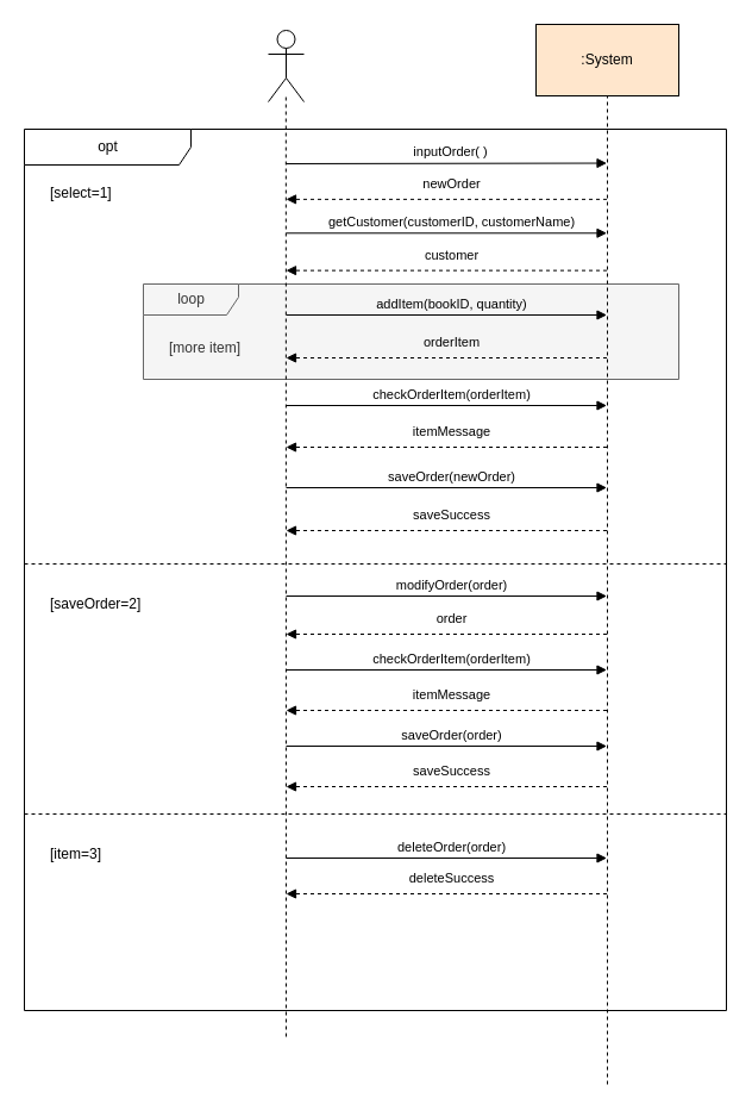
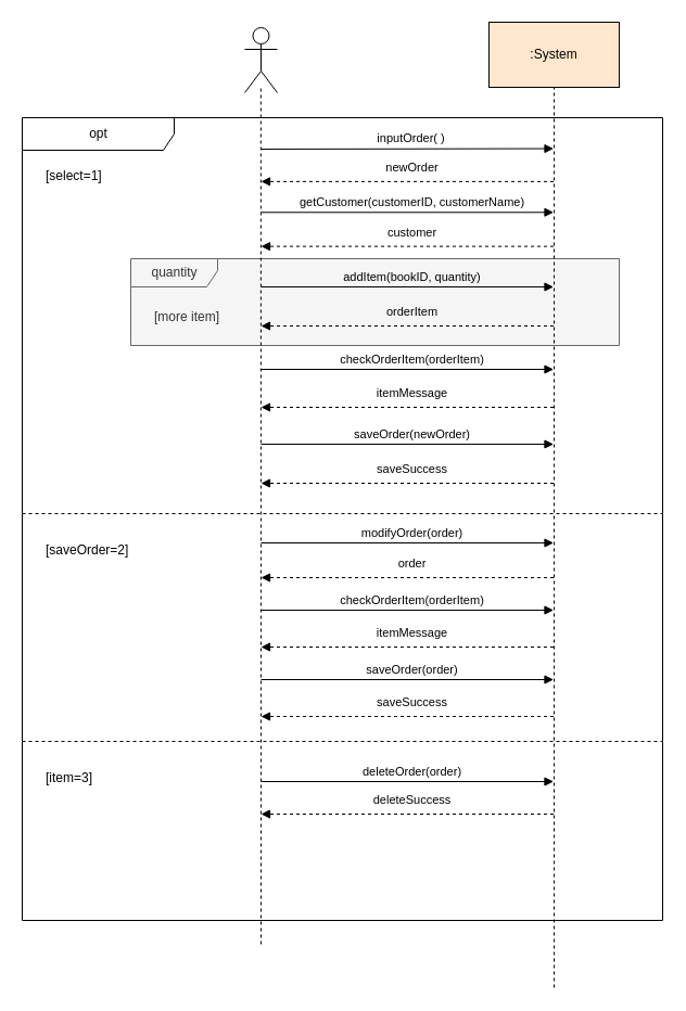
- <mxCell id="5" value="loop" style="shape=umlFrame;tabWidth=110;tabHeight=30;tabPosition=left;html=1;boundedLbl=1;labelInHeader=1;width=80;height=26;fillColor=#f5f5f5;fontColor=#333333;strokeColor=#666666;swimlaneFillColor=#F5F5F5;" parent="4" vertex="1"><mxGeometry x="100" y="130" width="450" height="80" as="geometry" /></mxCell>
+ <mxCell id="5" value="quantity" style="shape=umlFrame;tabWidth=110;tabHeight=30;tabPosition=left;html=1;boundedLbl=1;labelInHeader=1;width=80;height=26;fillColor=#f5f5f5;fontColor=#333333;strokeColor=#666666;swimlaneFillColor=#F5F5F5;" parent="4" vertex="1"><mxGeometry x="100" y="130" width="450" height="80" as="geometry" /></mxCell>
